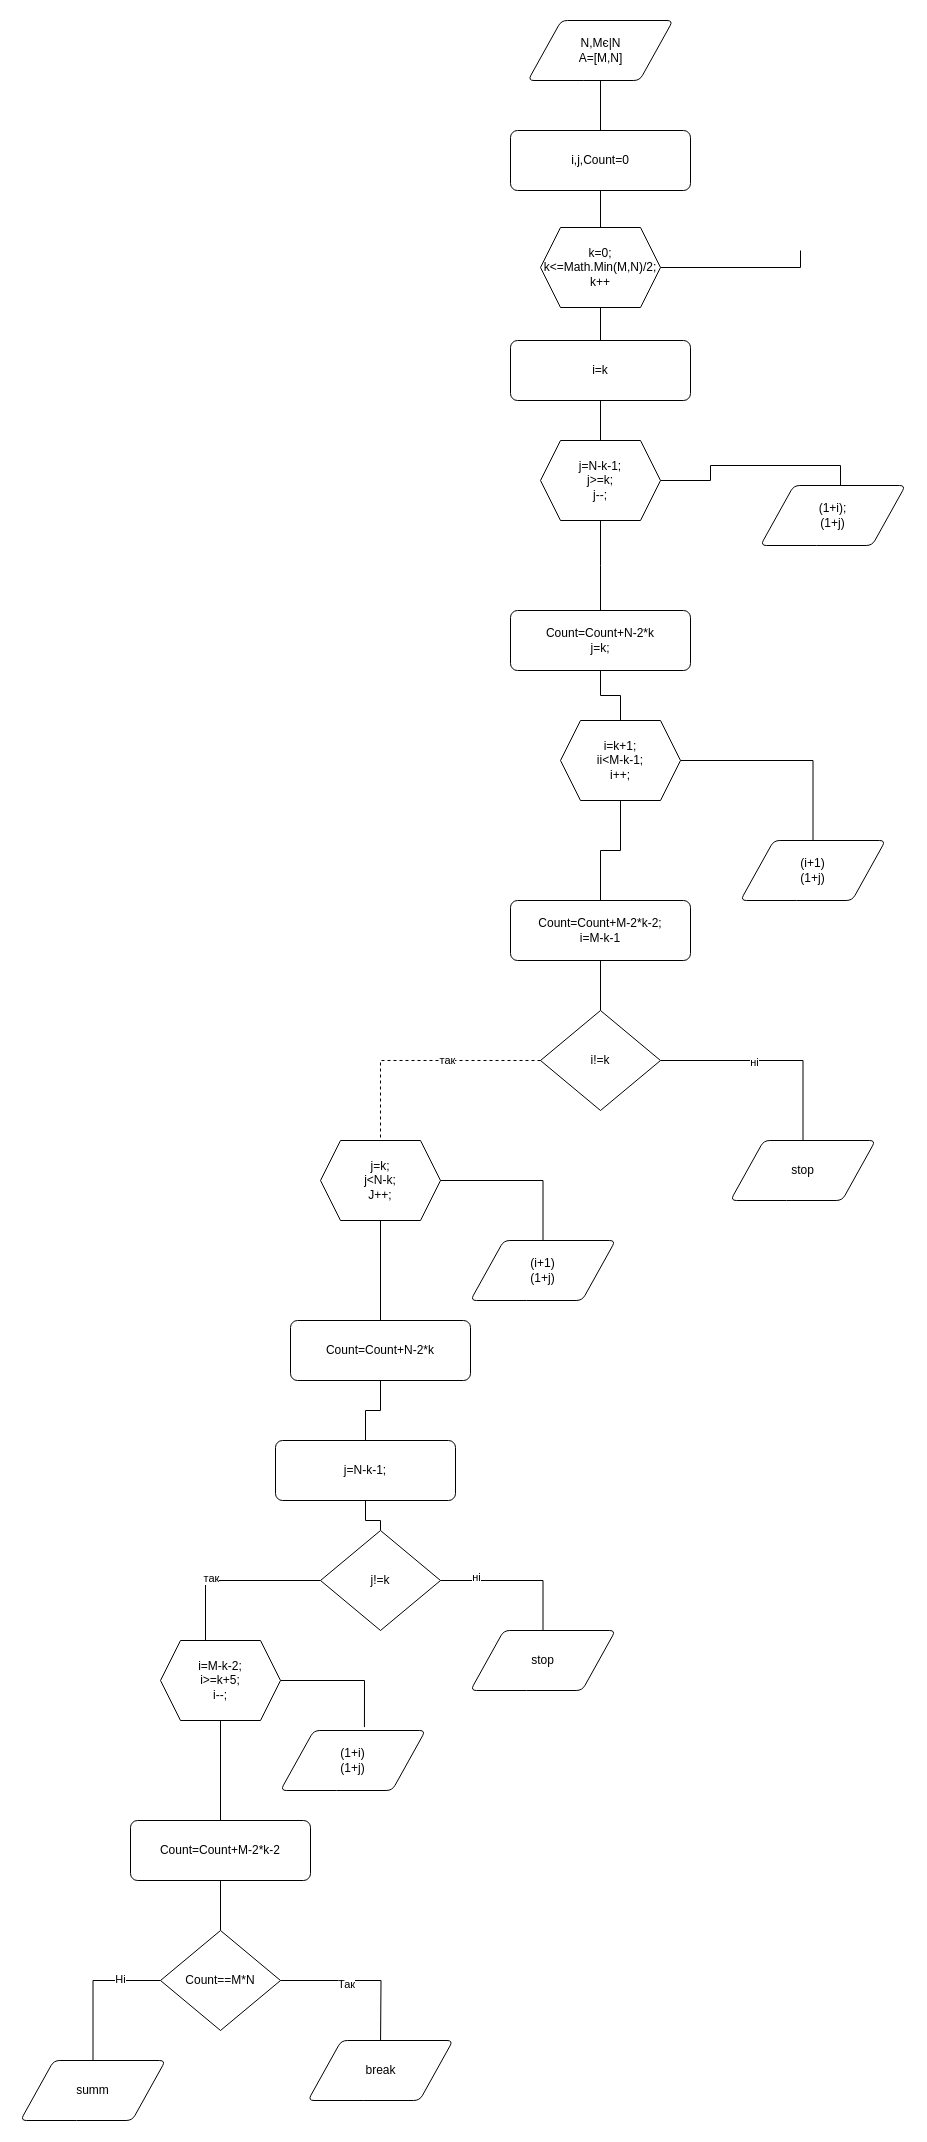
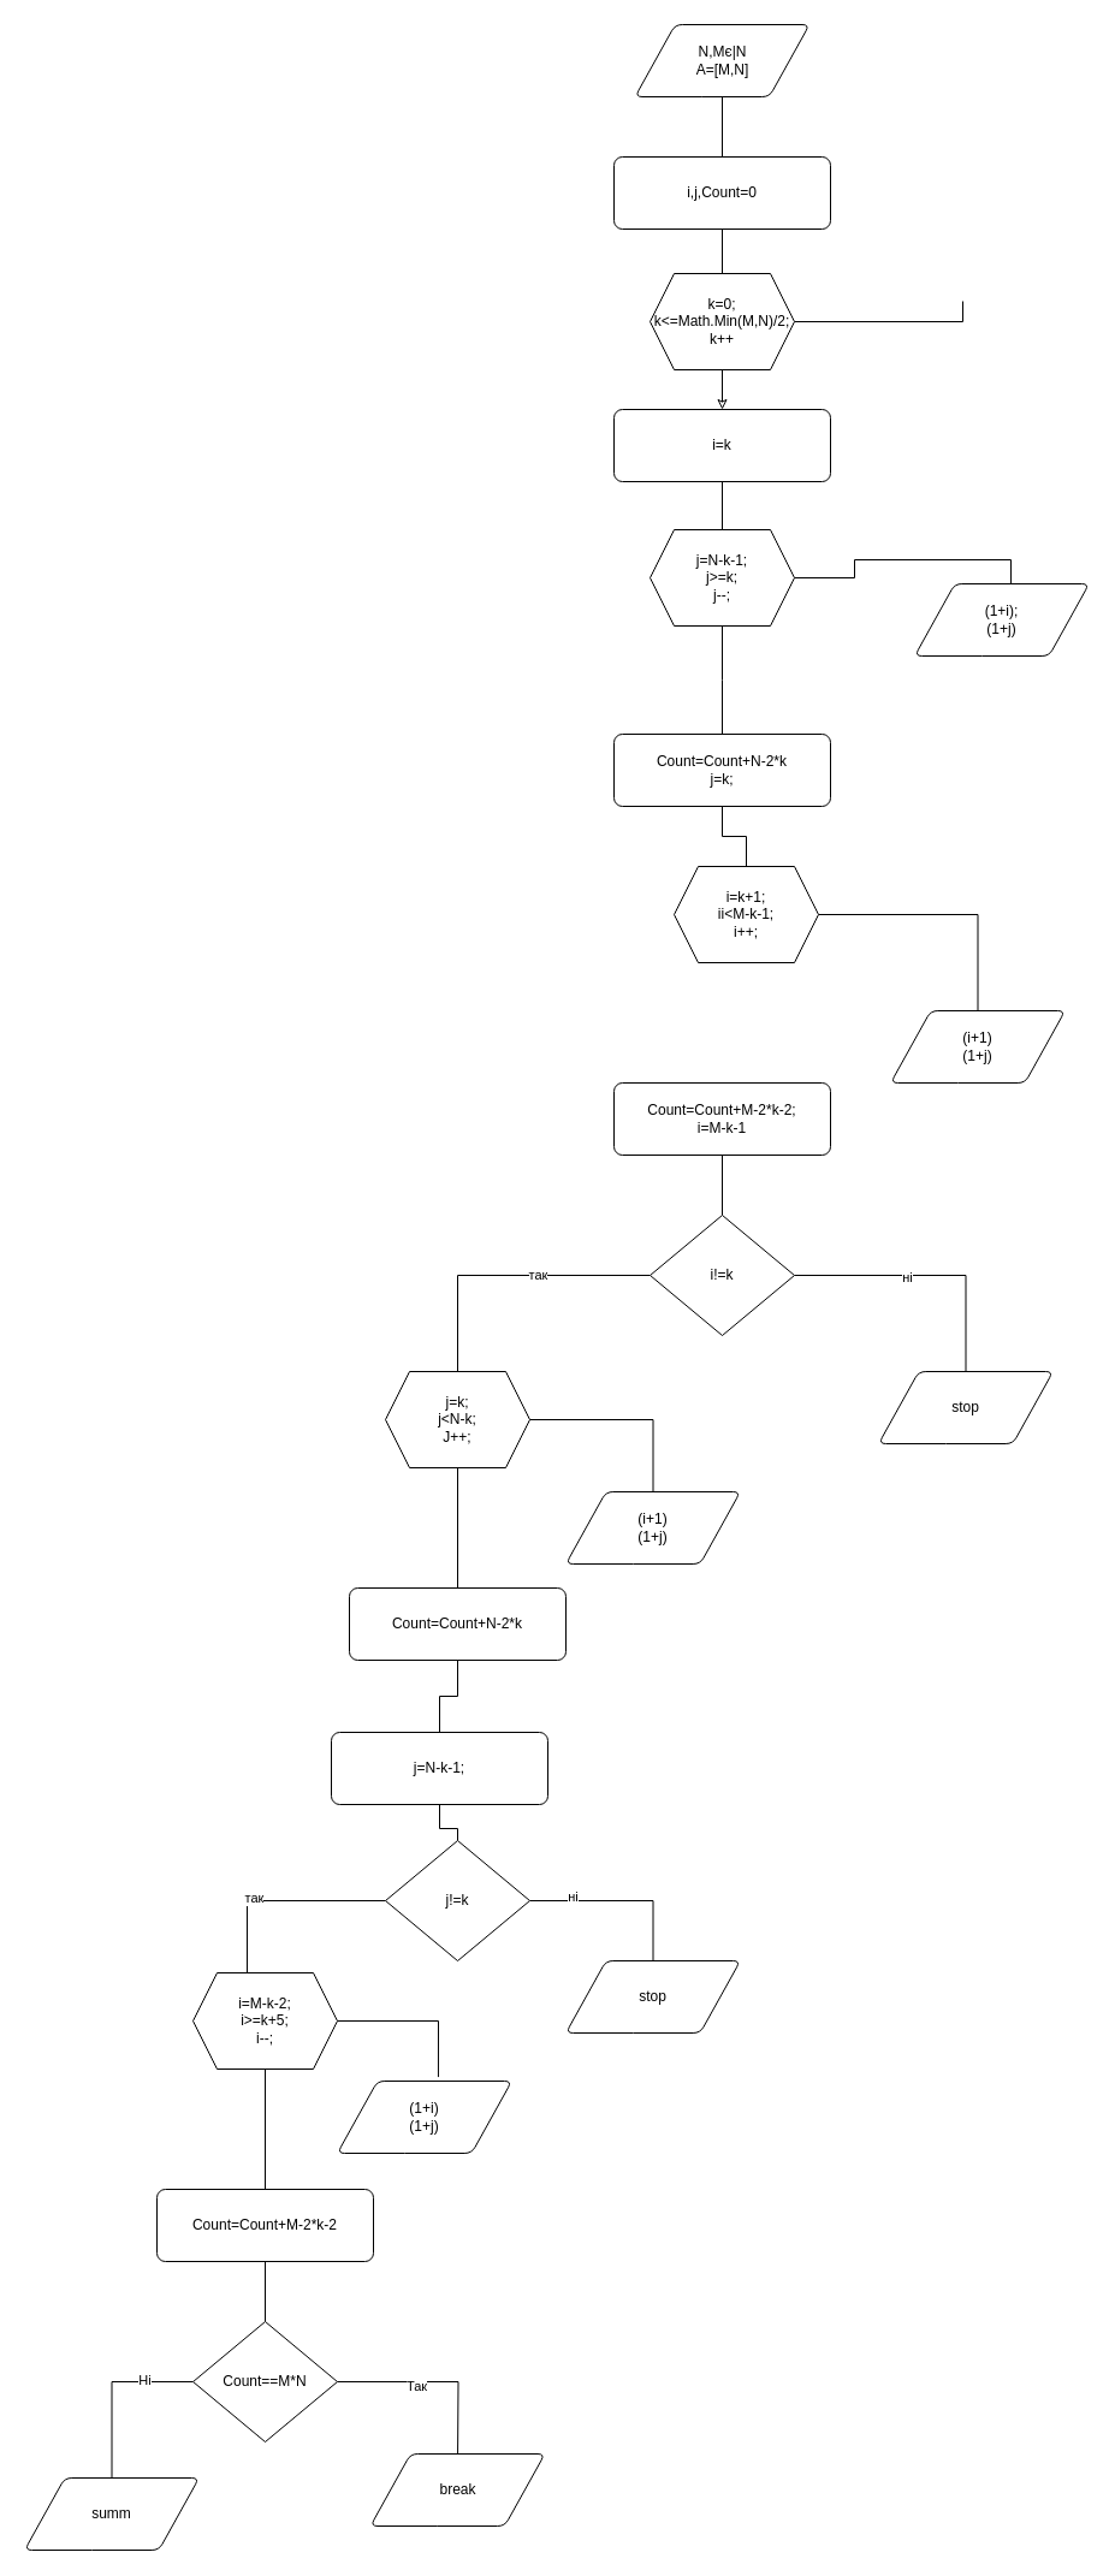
- <mxCell id="5" style="edgeStyle=orthogonalEdgeStyle;rounded=0;orthogonalLoop=1;jettySize=auto;html=1;endArrow=none;endFill=0;" parent="1" source="6" target="11" edge="1"><mxGeometry relative="1" as="geometry" /></mxCell>
+ <mxCell id="5" style="edgeStyle=orthogonalEdgeStyle;rounded=0;orthogonalLoop=1;jettySize=auto;html=1;endArrow=classic;endFill=0;" parent="1" source="6" target="11" edge="1"><mxGeometry relative="1" as="geometry" /></mxCell>
- <mxCell id="16" style="edgeStyle=orthogonalEdgeStyle;rounded=0;orthogonalLoop=1;jettySize=auto;html=1;entryX=0.5;entryY=0;entryDx=0;entryDy=0;endArrow=none;endFill=0;" parent="1" source="17" target="22" edge="1"><mxGeometry relative="1" as="geometry" /></mxCell>
- <mxCell id="25" style="edgeStyle=orthogonalEdgeStyle;rounded=0;orthogonalLoop=1;jettySize=auto;html=1;exitX=0;exitY=0.5;exitDx=0;exitDy=0;exitPerimeter=0;endArrow=none;endFill=0;dashed=1;" parent="1" source="27" target="31" edge="1"><mxGeometry relative="1" as="geometry"><mxPoint x="370" y="1060" as="targetPoint" /></mxGeometry></mxCell>
+ <mxCell id="25" style="edgeStyle=orthogonalEdgeStyle;rounded=0;orthogonalLoop=1;jettySize=auto;html=1;exitX=0;exitY=0.5;exitDx=0;exitDy=0;exitPerimeter=0;endArrow=none;endFill=0;" parent="1" source="27" target="31" edge="1"><mxGeometry relative="1" as="geometry"><mxPoint x="370" y="1060" as="targetPoint" /></mxGeometry></mxCell>
